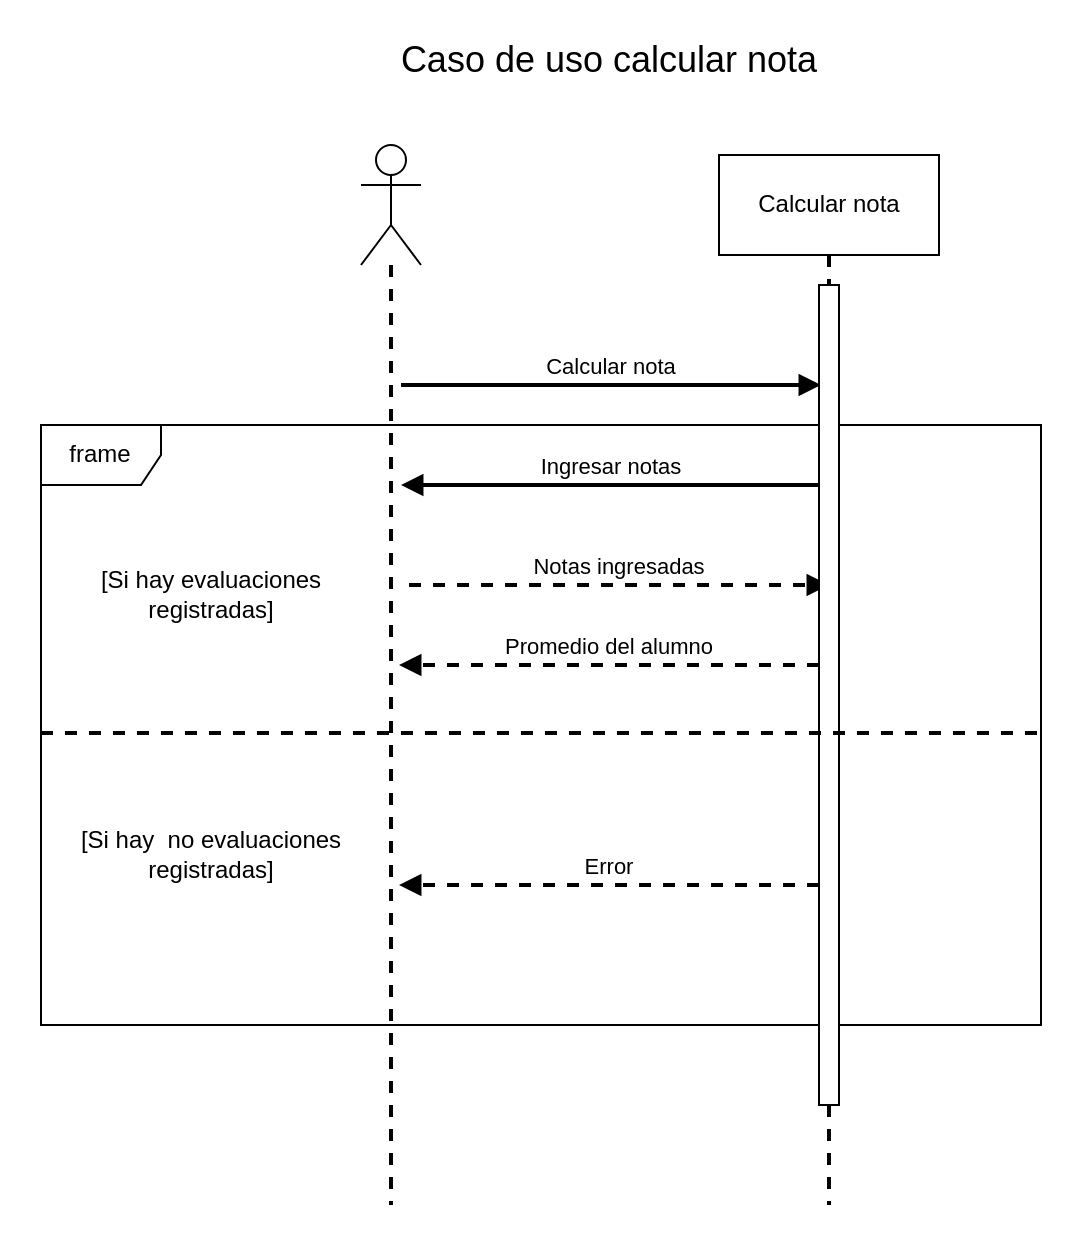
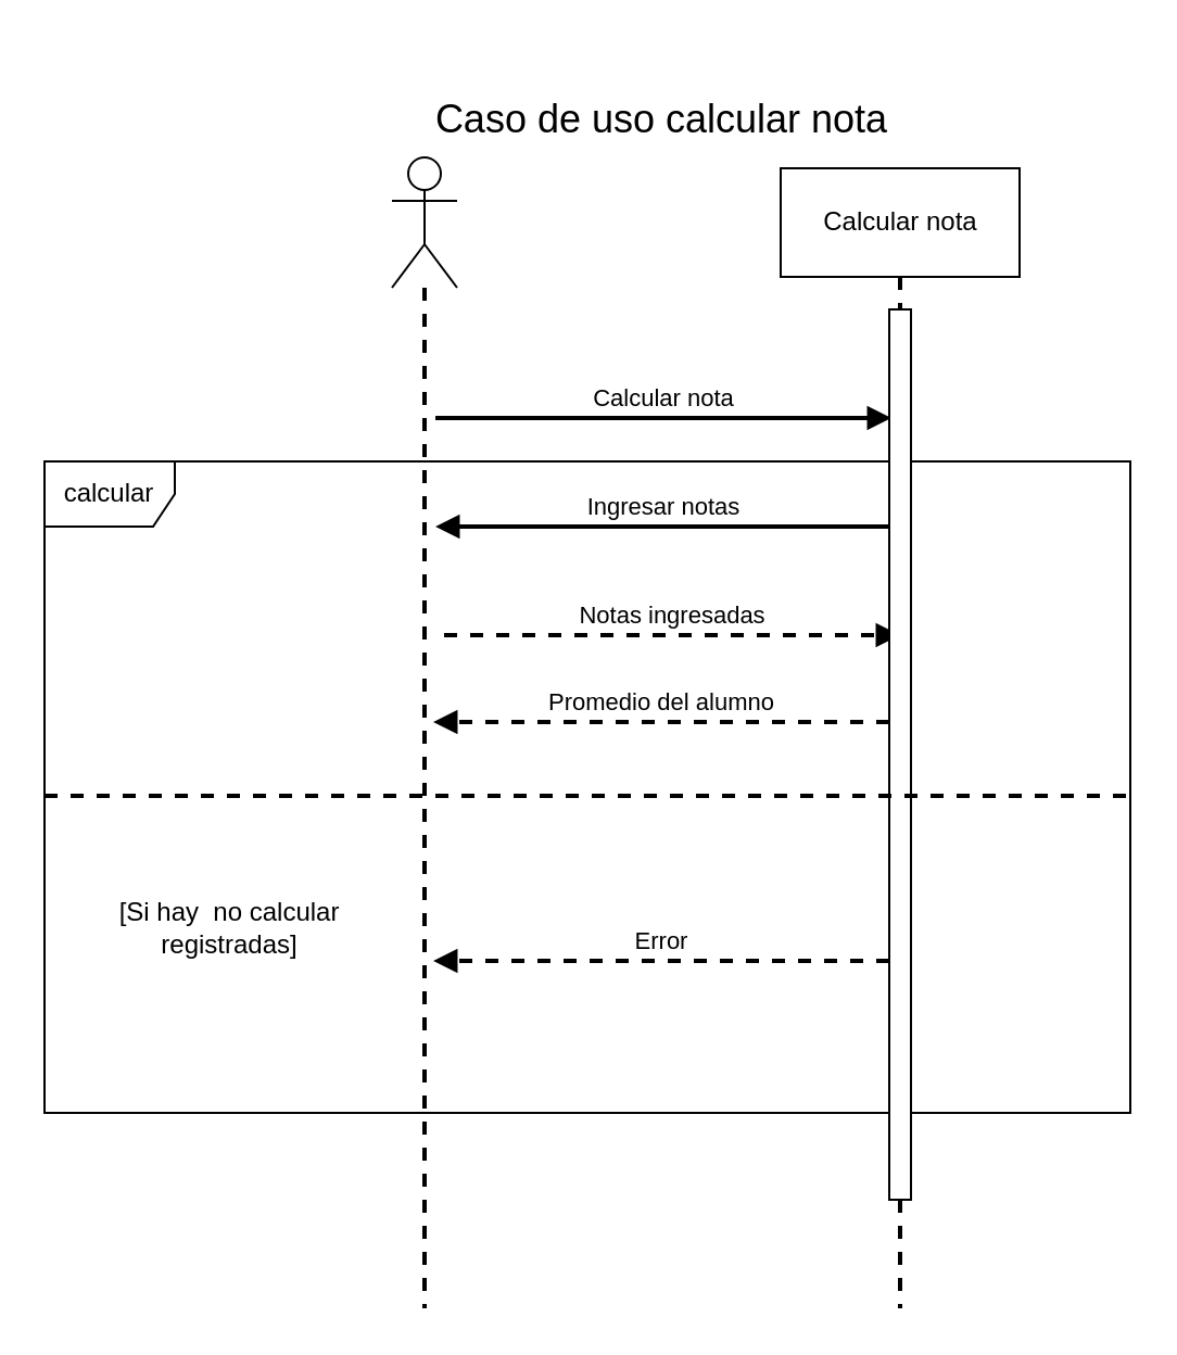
- <mxCell id="17" value="&lt;font style=&quot;font-size: 18px&quot;&gt;Caso de uso calcular nota&lt;/font&gt;" style="text;html=1;align=center;verticalAlign=middle;resizable=0;points=[];autosize=1;" vertex="1" parent="1"><mxGeometry x="194" y="20" width="220" height="20" as="geometry" /></mxCell>
+ <mxCell id="17" value="&lt;font style=&quot;font-size: 18px&quot;&gt;Caso de uso calcular nota&lt;/font&gt;" style="text;html=1;align=center;verticalAlign=middle;resizable=0;points=[];autosize=1;" vertex="1" parent="1"><mxGeometry x="194" y="45" width="220" height="20" as="geometry" /></mxCell>
- <mxCell id="2" value="frame" style="shape=umlFrame;whiteSpace=wrap;html=1;" parent="1" vertex="1"><mxGeometry x="20" y="212" width="500" height="300" as="geometry" /></mxCell>
+ <mxCell id="2" value="calcular" style="shape=umlFrame;whiteSpace=wrap;html=1;" parent="1" vertex="1"><mxGeometry x="20" y="212" width="500" height="300" as="geometry" /></mxCell>
- <mxCell id="14" value="[Si hay evaluaciones &lt;br&gt;registradas]" style="text;html=1;align=center;verticalAlign=middle;resizable=0;points=[];autosize=1;" parent="1" vertex="1"><mxGeometry x="40" y="282" width="130" height="30" as="geometry" /></mxCell>
- <mxCell id="15" value="[Si hay&amp;nbsp; no evaluaciones &lt;br&gt;registradas]" style="text;html=1;align=center;verticalAlign=middle;resizable=0;points=[];autosize=1;" parent="1" vertex="1"><mxGeometry x="30" y="412" width="150" height="30" as="geometry" /></mxCell>
+ <mxCell id="15" value="[Si hay&amp;nbsp; no calcular &lt;br&gt;registradas]" style="text;html=1;align=center;verticalAlign=middle;resizable=0;points=[];autosize=1;" parent="1" vertex="1"><mxGeometry x="30" y="412" width="150" height="30" as="geometry" /></mxCell>
